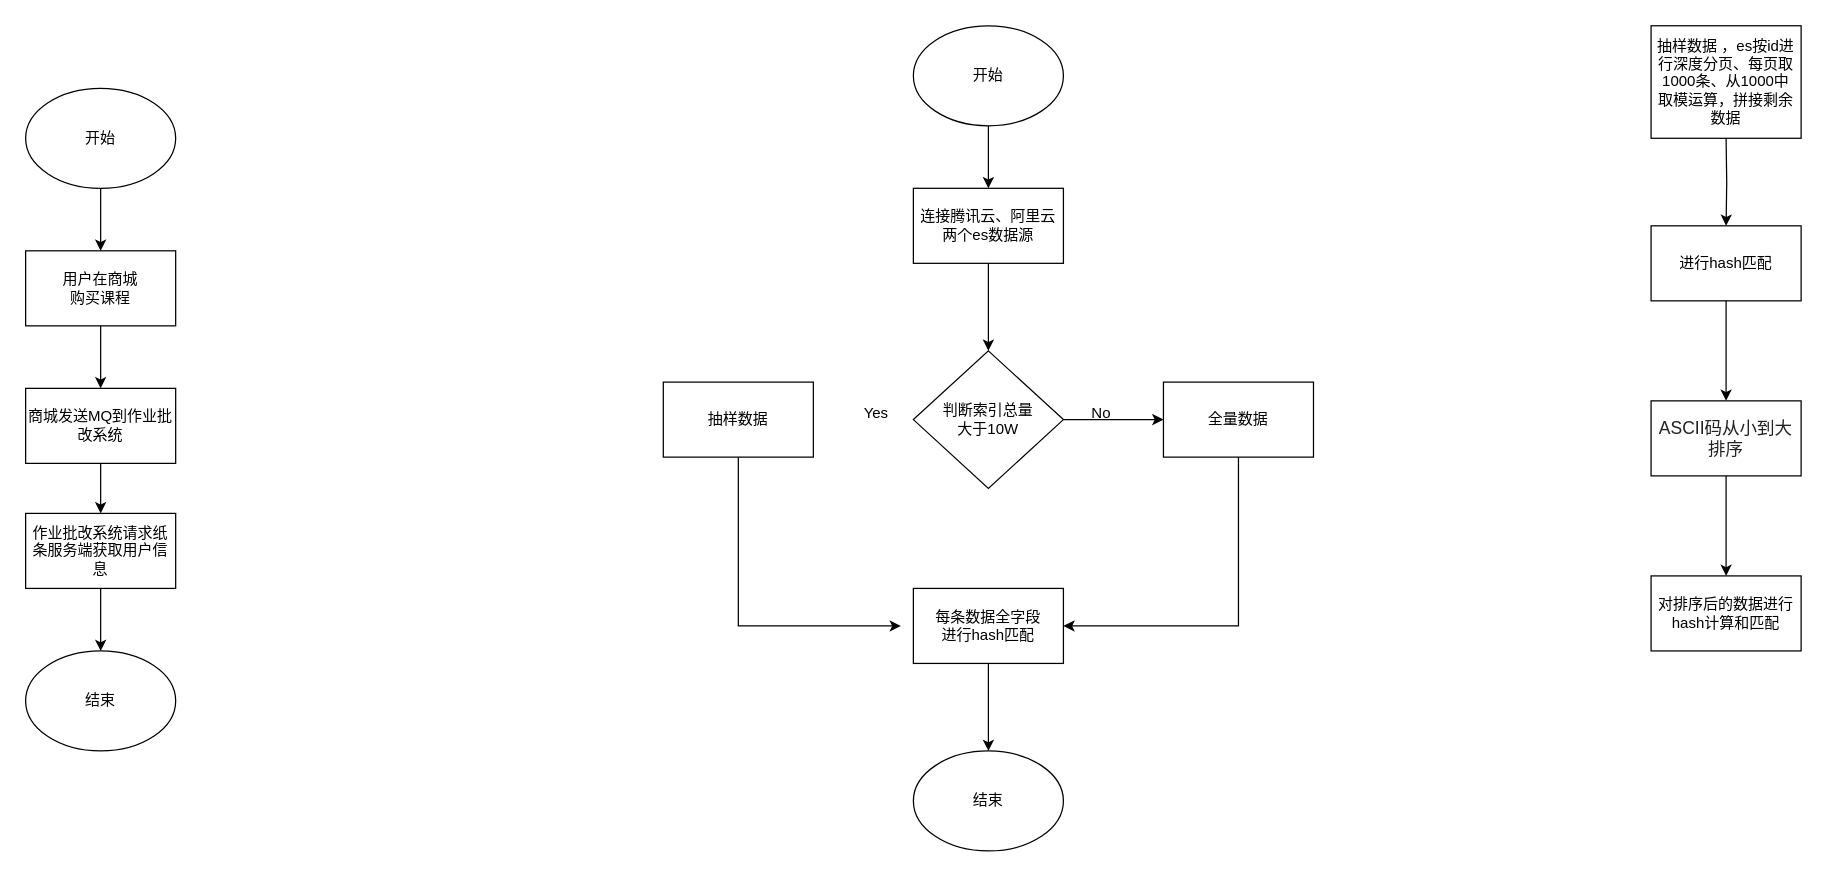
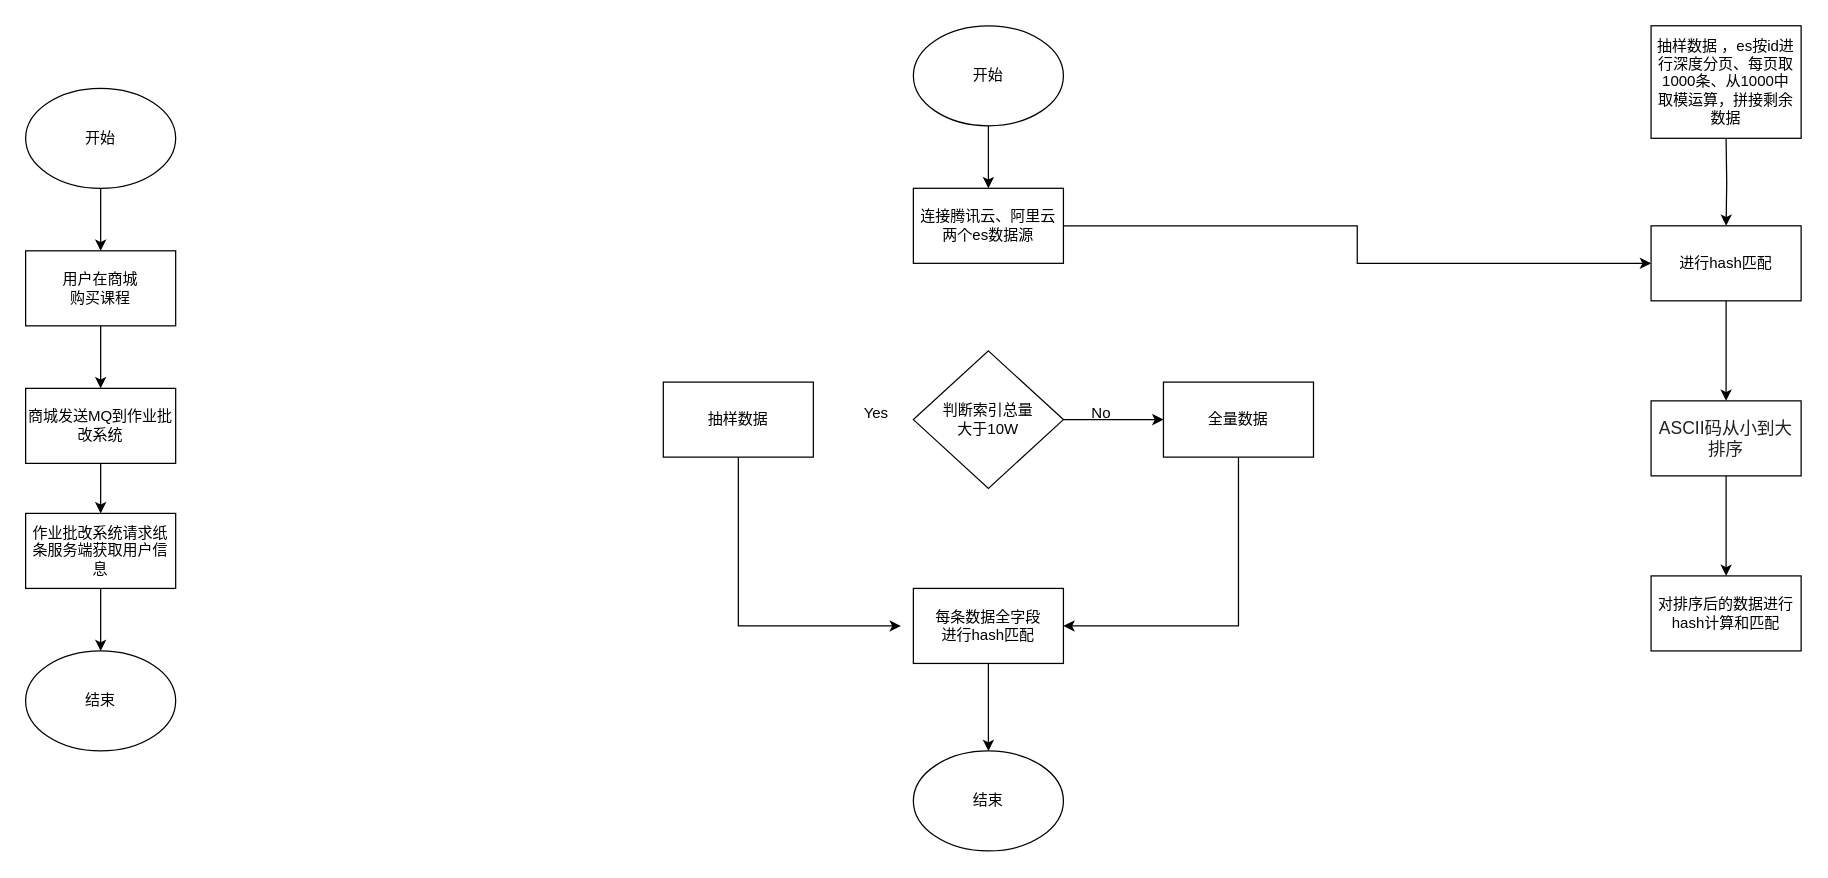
- <mxCell id="13" style="edgeStyle=orthogonalEdgeStyle;rounded=0;orthogonalLoop=1;jettySize=auto;html=1;entryX=0.5;entryY=0;entryDx=0;entryDy=0;" edge="1" parent="1" source="14" target="16"><mxGeometry relative="1" as="geometry" /></mxCell>
+ <mxCell id="13" style="edgeStyle=orthogonalEdgeStyle;rounded=0;orthogonalLoop=1;jettySize=auto;html=1;" edge="1" parent="1" source="14" target="28"><mxGeometry relative="1" as="geometry" /></mxCell>
